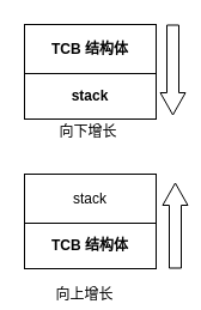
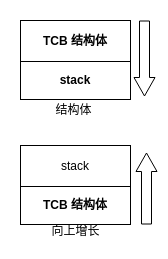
- <mxCell id="8" value="向下增长" style="text;html=1;strokeColor=none;fillColor=none;align=center;verticalAlign=middle;whiteSpace=wrap;rounded=0;editable=0;" vertex="1" parent="1"><mxGeometry x="26" y="103" width="95" height="13" as="geometry" /></mxCell>
+ <mxCell id="8" value="结构体" style="text;html=1;strokeColor=none;fillColor=none;align=center;verticalAlign=middle;whiteSpace=wrap;rounded=0;editable=0;" vertex="1" parent="1"><mxGeometry x="26" y="103" width="95" height="13" as="geometry" /></mxCell>
- <mxCell id="9" value="向上增长" style="text;html=1;strokeColor=none;fillColor=none;align=center;verticalAlign=middle;whiteSpace=wrap;rounded=0;editable=0;" vertex="1" parent="1"><mxGeometry x="22.5" y="239" width="95" height="13" as="geometry" /></mxCell>
+ <mxCell id="9" value="向上增长" style="text;html=1;strokeColor=none;fillColor=none;align=center;verticalAlign=middle;whiteSpace=wrap;rounded=0;editable=0;" vertex="1" parent="1"><mxGeometry x="27.5" y="224" width="95" height="13" as="geometry" /></mxCell>
